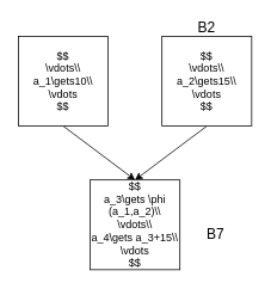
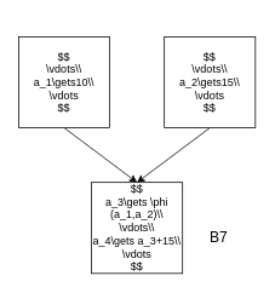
- <mxCell id="7" value="&lt;font style=&quot;font-size: 16px&quot;&gt;B2&lt;/font&gt;" style="text;html=1;strokeColor=none;fillColor=none;align=center;verticalAlign=middle;whiteSpace=wrap;rounded=0;" vertex="1" parent="1"><mxGeometry x="210" y="20" width="40" height="20" as="geometry" /></mxCell>
